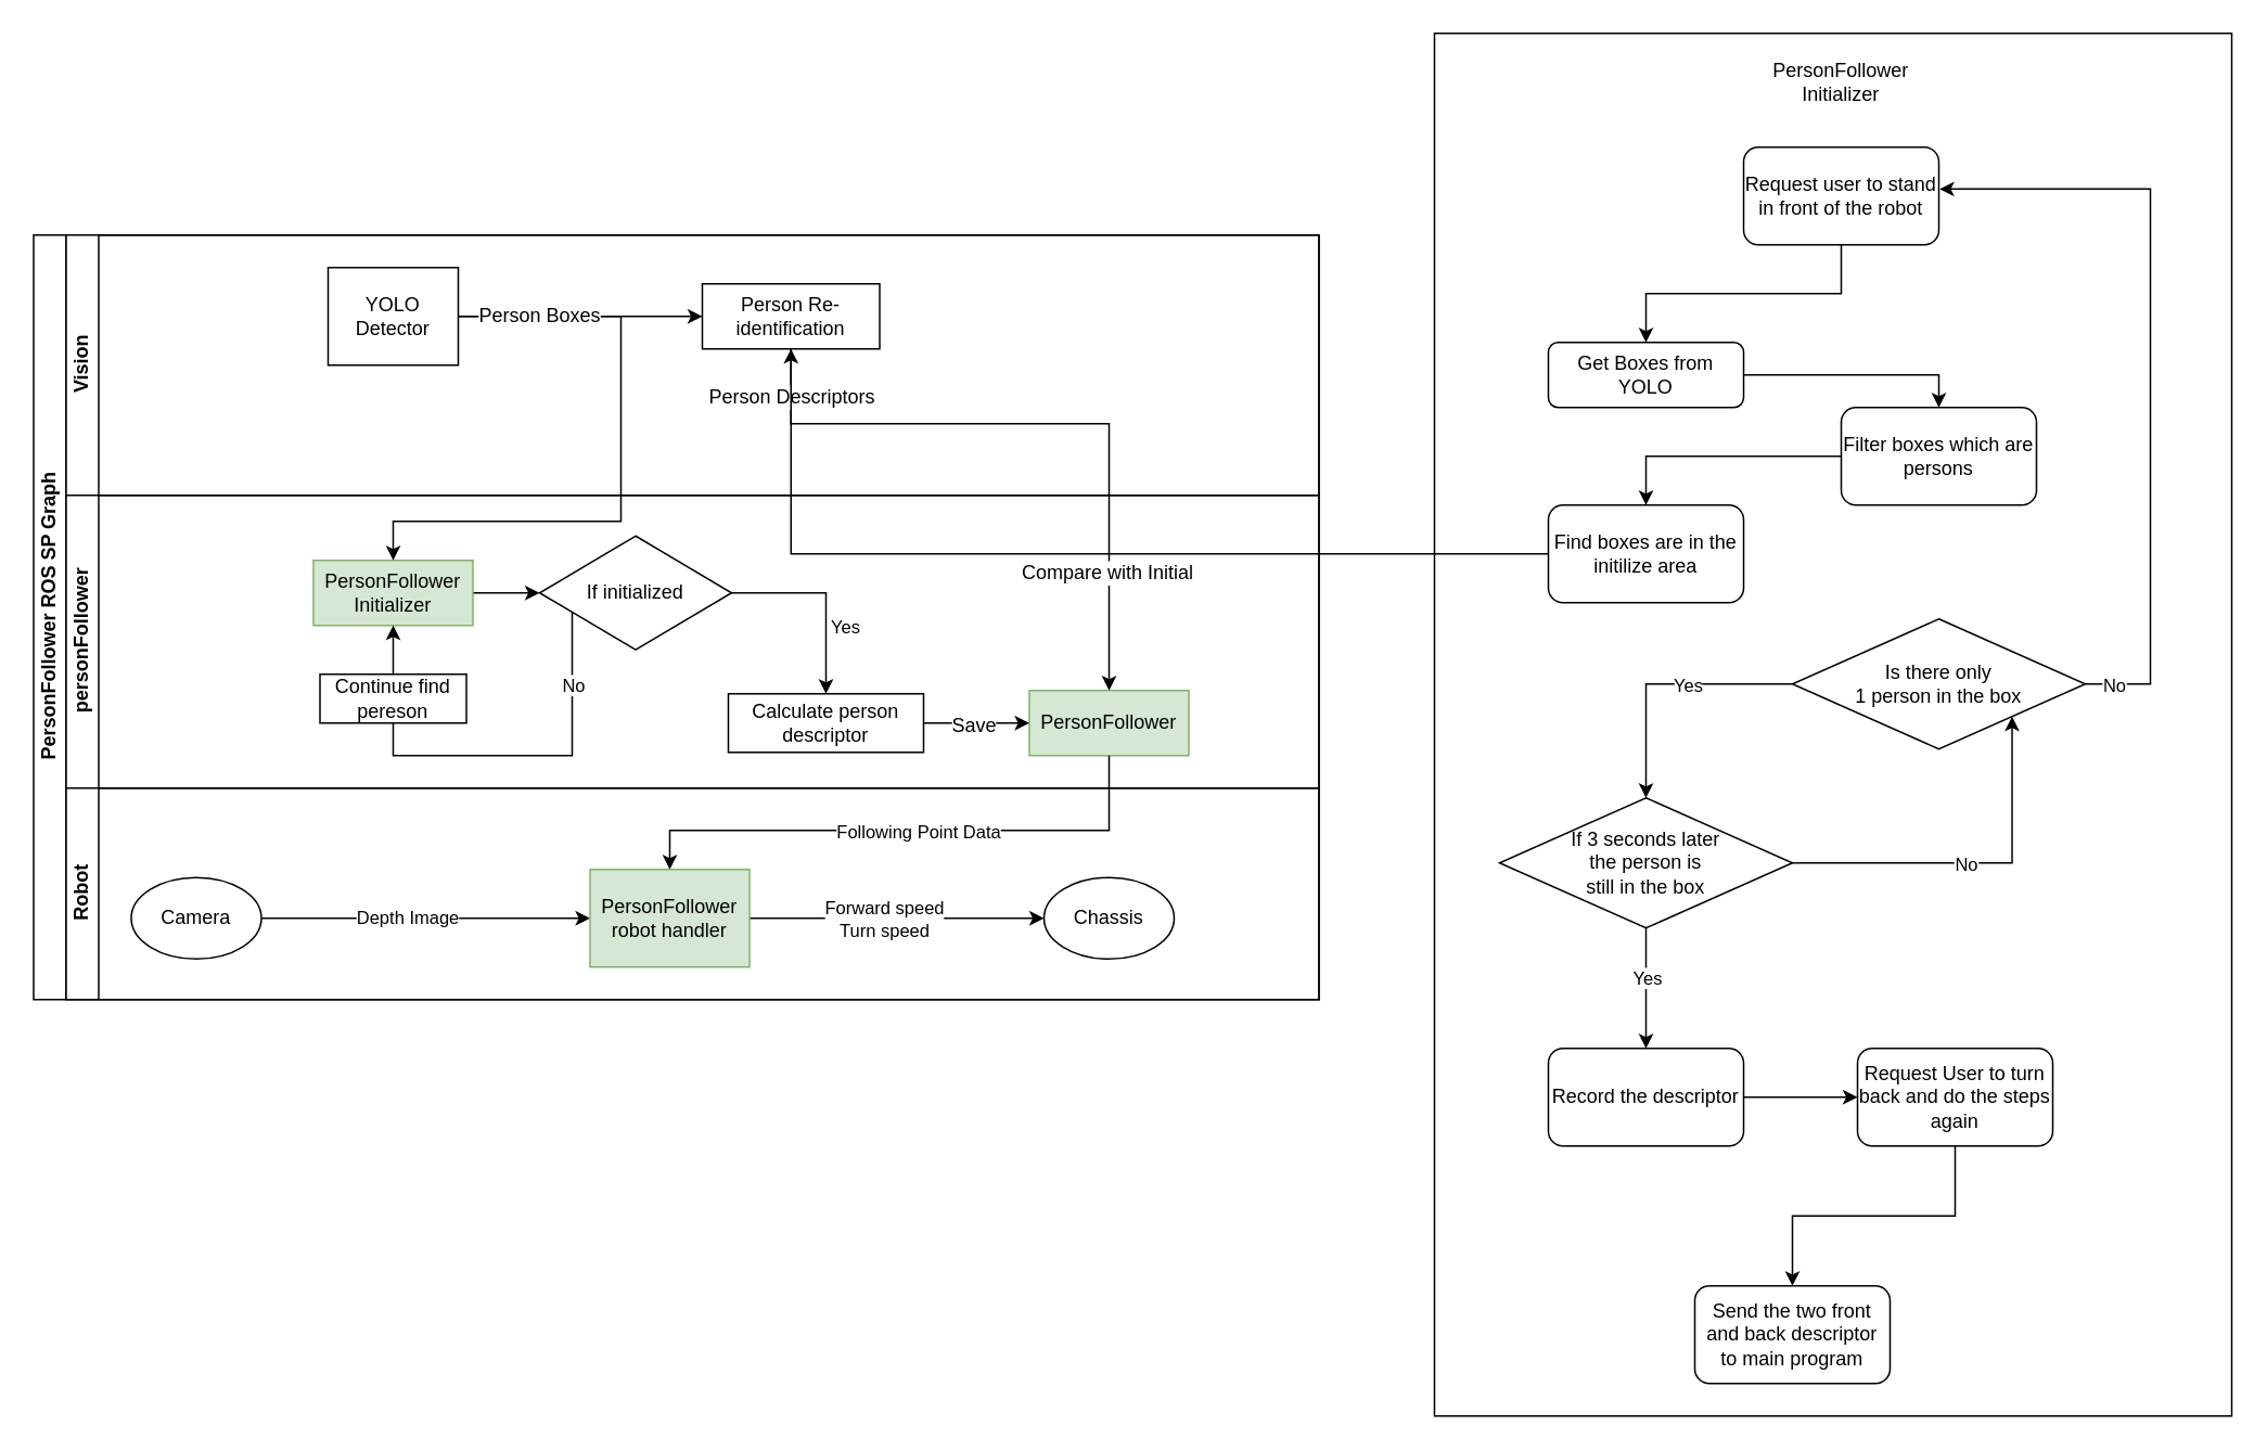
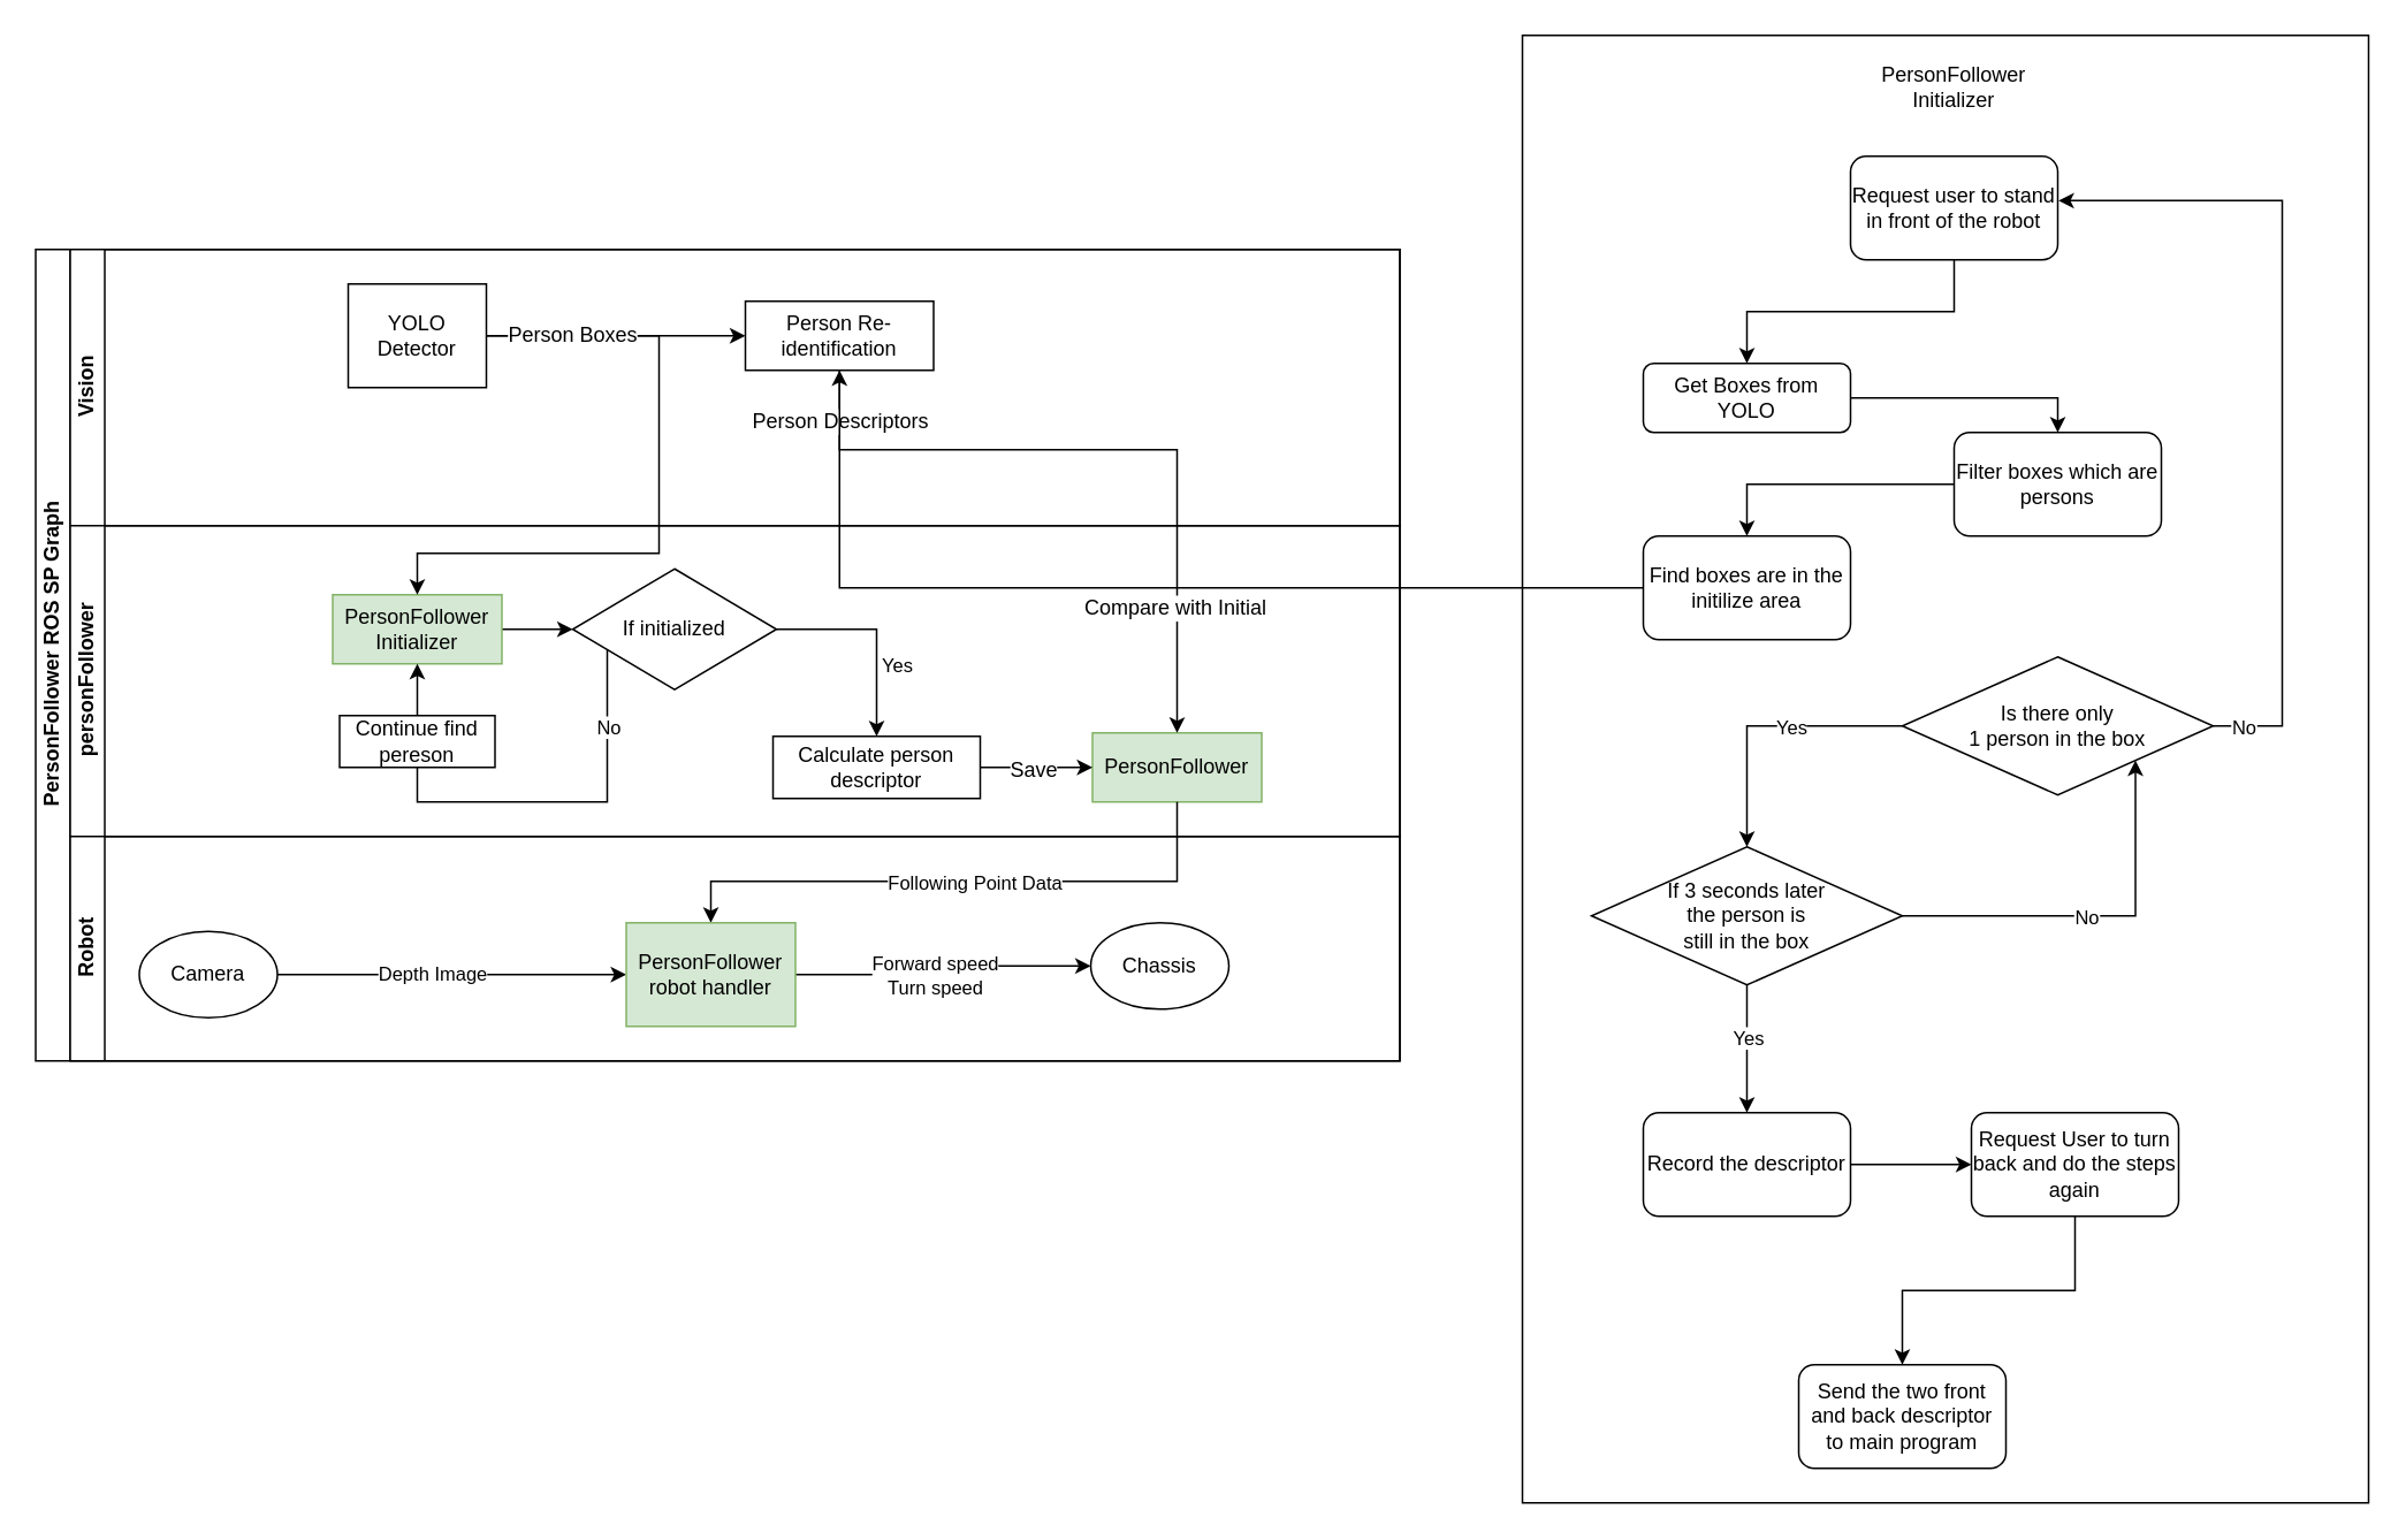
- <mxCell id="30" value="Chassis" style="ellipse;whiteSpace=wrap;html=1;" parent="26" vertex="1"><mxGeometry x="601" y="55" width="80" height="50" as="geometry" /></mxCell>
+ <mxCell id="30" value="Chassis" style="ellipse;whiteSpace=wrap;html=1;" parent="26" vertex="1"><mxGeometry x="591" y="50" width="80" height="50" as="geometry" /></mxCell>
